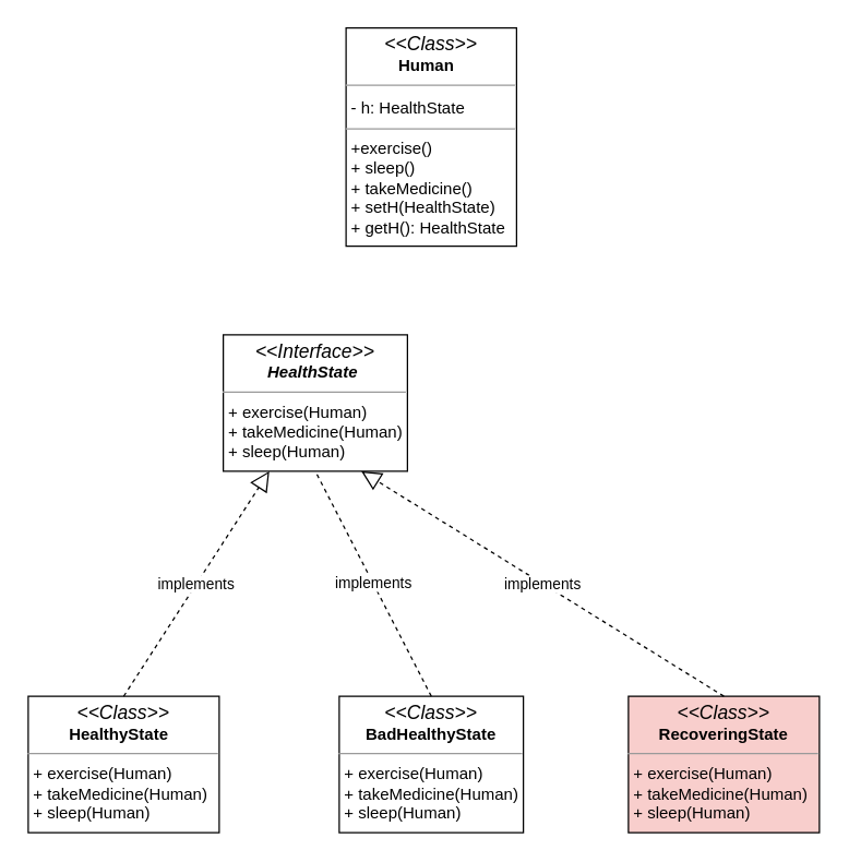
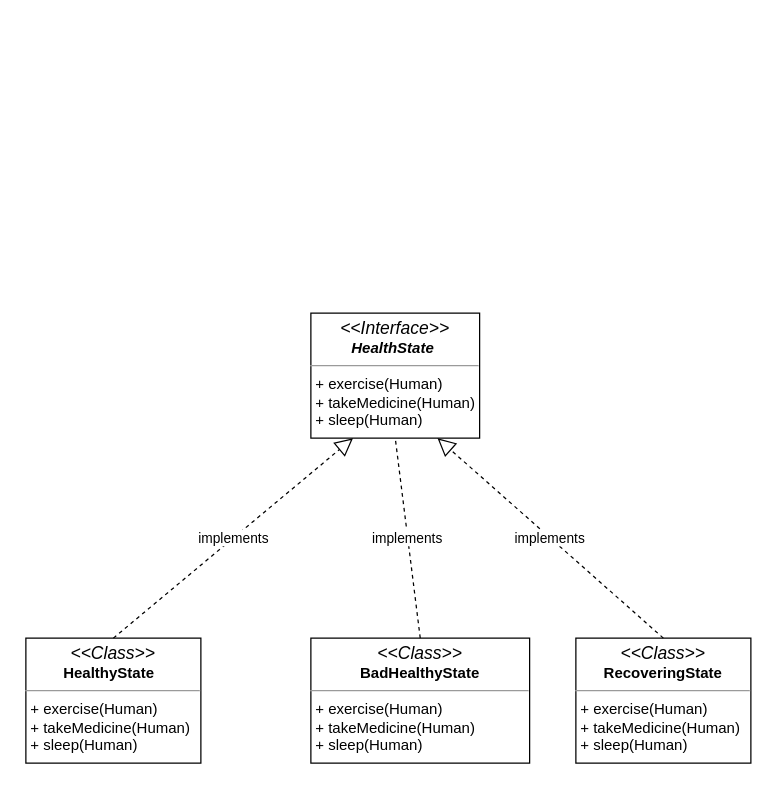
- <mxCell id="7" value="&lt;p style=&quot;margin: 4px 0px 0px; text-align: center; font-size: 14px;&quot;&gt;&lt;font style=&quot;font-size: 14px;&quot;&gt;&lt;i style=&quot;&quot;&gt;&amp;lt;&amp;lt;Class&amp;gt;&amp;gt;&lt;/i&gt;&lt;/font&gt;&lt;/p&gt;&lt;div style=&quot;text-align: center;&quot;&gt;&lt;b&gt;Human&amp;nbsp;&amp;nbsp;&lt;/b&gt;&lt;/div&gt;&lt;hr style=&quot;font-size: 14px;&quot; size=&quot;1&quot;&gt;&lt;p style=&quot;margin: 0px 0px 0px 4px; font-size: 14px;&quot;&gt;&lt;span style=&quot;background-color: initial; font-size: 12px;&quot;&gt;- h: HealthState&lt;/span&gt;&lt;/p&gt;&lt;hr style=&quot;font-size: 14px;&quot; size=&quot;1&quot;&gt;&lt;p style=&quot;margin: 0px 0px 0px 4px;&quot;&gt;+exercise()&lt;/p&gt;&lt;p style=&quot;margin: 0px 0px 0px 4px;&quot;&gt;+ sleep()&lt;/p&gt;&lt;p style=&quot;margin: 0px 0px 0px 4px;&quot;&gt;+ takeMedicine()&lt;/p&gt;&lt;p style=&quot;margin: 0px 0px 0px 4px;&quot;&gt;+ setH(HealthState)&lt;/p&gt;&lt;p style=&quot;margin: 0px 0px 0px 4px;&quot;&gt;+ getH(): HealthState&lt;/p&gt;" style="verticalAlign=top;align=left;overflow=fill;fontSize=12;fontFamily=Helvetica;html=1;rounded=0;shadow=0;comic=0;labelBackgroundColor=none;strokeWidth=1" vertex="1" parent="1"><mxGeometry x="253" y="20" width="125" height="160" as="geometry" /></mxCell>
- <mxCell id="2" value="&lt;p style=&quot;margin: 4px 0px 0px; text-align: center; font-size: 14px;&quot;&gt;&lt;font style=&quot;font-size: 14px;&quot;&gt;&lt;i style=&quot;&quot;&gt;&amp;lt;&amp;lt;Interface&amp;gt;&amp;gt;&lt;/i&gt;&lt;/font&gt;&lt;/p&gt;&lt;div style=&quot;text-align: center;&quot;&gt;&lt;b&gt;&lt;i&gt;HealthState&amp;nbsp;&lt;/i&gt;&lt;/b&gt;&lt;/div&gt;&lt;hr style=&quot;font-size: 14px;&quot; size=&quot;1&quot;&gt;&lt;p style=&quot;margin: 0px 0px 0px 4px;&quot;&gt;+ exercise(Human)&lt;/p&gt;&lt;p style=&quot;margin: 0px 0px 0px 4px;&quot;&gt;+ takeMedicine(Human)&lt;/p&gt;&lt;p style=&quot;margin: 0px 0px 0px 4px;&quot;&gt;+ sleep(Human)&lt;/p&gt;" style="verticalAlign=top;align=left;overflow=fill;fontSize=12;fontFamily=Helvetica;html=1;rounded=0;shadow=0;comic=0;labelBackgroundColor=none;strokeWidth=1" parent="1" vertex="1"><mxGeometry x="163" y="245" width="135" height="100" as="geometry" /></mxCell>
+ <mxCell id="2" value="&lt;p style=&quot;margin: 4px 0px 0px; text-align: center; font-size: 14px;&quot;&gt;&lt;font style=&quot;font-size: 14px;&quot;&gt;&lt;i style=&quot;&quot;&gt;&amp;lt;&amp;lt;Interface&amp;gt;&amp;gt;&lt;/i&gt;&lt;/font&gt;&lt;/p&gt;&lt;div style=&quot;text-align: center;&quot;&gt;&lt;b&gt;&lt;i&gt;HealthState&amp;nbsp;&lt;/i&gt;&lt;/b&gt;&lt;/div&gt;&lt;hr style=&quot;font-size: 14px;&quot; size=&quot;1&quot;&gt;&lt;p style=&quot;margin: 0px 0px 0px 4px;&quot;&gt;+ exercise(Human)&lt;/p&gt;&lt;p style=&quot;margin: 0px 0px 0px 4px;&quot;&gt;+ takeMedicine(Human)&lt;/p&gt;&lt;p style=&quot;margin: 0px 0px 0px 4px;&quot;&gt;+ sleep(Human)&lt;/p&gt;" style="verticalAlign=top;align=left;overflow=fill;fontSize=12;fontFamily=Helvetica;html=1;rounded=0;shadow=0;comic=0;labelBackgroundColor=none;strokeWidth=1" parent="1" vertex="1"><mxGeometry x="248" y="250" width="135" height="100" as="geometry" /></mxCell>
- <mxCell id="5" value="&lt;p style=&quot;margin: 4px 0px 0px; text-align: center; font-size: 14px;&quot;&gt;&lt;font style=&quot;font-size: 14px;&quot;&gt;&lt;i style=&quot;&quot;&gt;&amp;lt;&amp;lt;Class&amp;gt;&amp;gt;&lt;/i&gt;&lt;/font&gt;&lt;/p&gt;&lt;div style=&quot;text-align: center;&quot;&gt;&lt;b&gt;BadHealthyState&lt;/b&gt;&lt;br&gt;&lt;/div&gt;&lt;hr style=&quot;font-size: 14px;&quot; size=&quot;1&quot;&gt;&lt;p style=&quot;margin: 0px 0px 0px 4px;&quot;&gt;+ exercise(Human)&lt;/p&gt;&lt;p style=&quot;margin: 0px 0px 0px 4px;&quot;&gt;+ takeMedicine(Human)&lt;/p&gt;&lt;p style=&quot;margin: 0px 0px 0px 4px;&quot;&gt;+ sleep(Human)&lt;/p&gt;" style="verticalAlign=top;align=left;overflow=fill;fontSize=12;fontFamily=Helvetica;html=1;rounded=0;shadow=0;comic=0;labelBackgroundColor=none;strokeWidth=1" vertex="1" parent="1"><mxGeometry x="248" y="510" width="135" height="100" as="geometry" /></mxCell>
+ <mxCell id="5" value="&lt;p style=&quot;margin: 4px 0px 0px; text-align: center; font-size: 14px;&quot;&gt;&lt;font style=&quot;font-size: 14px;&quot;&gt;&lt;i style=&quot;&quot;&gt;&amp;lt;&amp;lt;Class&amp;gt;&amp;gt;&lt;/i&gt;&lt;/font&gt;&lt;/p&gt;&lt;div style=&quot;text-align: center;&quot;&gt;&lt;b&gt;BadHealthyState&lt;/b&gt;&lt;br&gt;&lt;/div&gt;&lt;hr style=&quot;font-size: 14px;&quot; size=&quot;1&quot;&gt;&lt;p style=&quot;margin: 0px 0px 0px 4px;&quot;&gt;+ exercise(Human)&lt;/p&gt;&lt;p style=&quot;margin: 0px 0px 0px 4px;&quot;&gt;+ takeMedicine(Human)&lt;/p&gt;&lt;p style=&quot;margin: 0px 0px 0px 4px;&quot;&gt;+ sleep(Human)&lt;/p&gt;" style="verticalAlign=top;align=left;overflow=fill;fontSize=12;fontFamily=Helvetica;html=1;rounded=0;shadow=0;comic=0;labelBackgroundColor=none;strokeWidth=1" vertex="1" parent="1"><mxGeometry x="248" y="510" width="175" height="100" as="geometry" /></mxCell>
- <mxCell id="6" value="&lt;p style=&quot;margin: 4px 0px 0px; text-align: center; font-size: 14px;&quot;&gt;&lt;font style=&quot;font-size: 14px;&quot;&gt;&lt;i style=&quot;&quot;&gt;&amp;lt;&amp;lt;Class&amp;gt;&amp;gt;&lt;/i&gt;&lt;/font&gt;&lt;/p&gt;&lt;div style=&quot;text-align: center;&quot;&gt;&lt;b&gt;RecoveringState&lt;/b&gt;&lt;br&gt;&lt;/div&gt;&lt;hr style=&quot;font-size: 14px;&quot; size=&quot;1&quot;&gt;&lt;p style=&quot;margin: 0px 0px 0px 4px;&quot;&gt;+ exercise(Human)&lt;/p&gt;&lt;p style=&quot;margin: 0px 0px 0px 4px;&quot;&gt;+ takeMedicine(Human)&lt;/p&gt;&lt;p style=&quot;margin: 0px 0px 0px 4px;&quot;&gt;+ sleep(Human)&lt;/p&gt;" style="verticalAlign=top;align=left;overflow=fill;fontSize=12;fontFamily=Helvetica;html=1;rounded=0;shadow=0;comic=0;labelBackgroundColor=none;strokeWidth=1;fillColor=#f8cecc;" vertex="1" parent="1"><mxGeometry x="460" y="510" width="140" height="100" as="geometry" /></mxCell>
+ <mxCell id="6" value="&lt;p style=&quot;margin: 4px 0px 0px; text-align: center; font-size: 14px;&quot;&gt;&lt;font style=&quot;font-size: 14px;&quot;&gt;&lt;i style=&quot;&quot;&gt;&amp;lt;&amp;lt;Class&amp;gt;&amp;gt;&lt;/i&gt;&lt;/font&gt;&lt;/p&gt;&lt;div style=&quot;text-align: center;&quot;&gt;&lt;b&gt;RecoveringState&lt;/b&gt;&lt;br&gt;&lt;/div&gt;&lt;hr style=&quot;font-size: 14px;&quot; size=&quot;1&quot;&gt;&lt;p style=&quot;margin: 0px 0px 0px 4px;&quot;&gt;+ exercise(Human)&lt;/p&gt;&lt;p style=&quot;margin: 0px 0px 0px 4px;&quot;&gt;+ takeMedicine(Human)&lt;/p&gt;&lt;p style=&quot;margin: 0px 0px 0px 4px;&quot;&gt;+ sleep(Human)&lt;/p&gt;" style="verticalAlign=top;align=left;overflow=fill;fontSize=12;fontFamily=Helvetica;html=1;rounded=0;shadow=0;comic=0;labelBackgroundColor=none;strokeWidth=1" vertex="1" parent="1"><mxGeometry x="460" y="510" width="140" height="100" as="geometry" /></mxCell>
